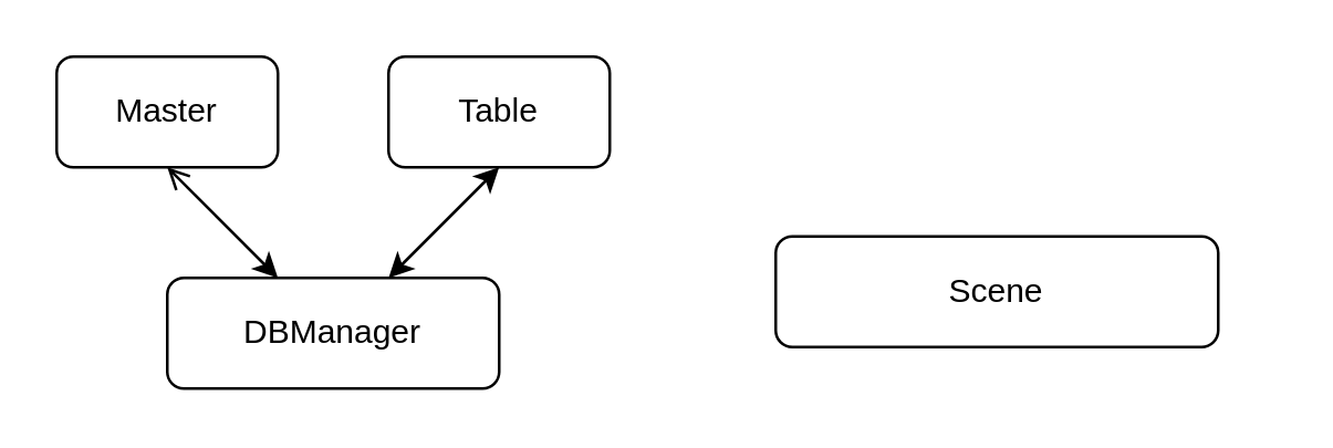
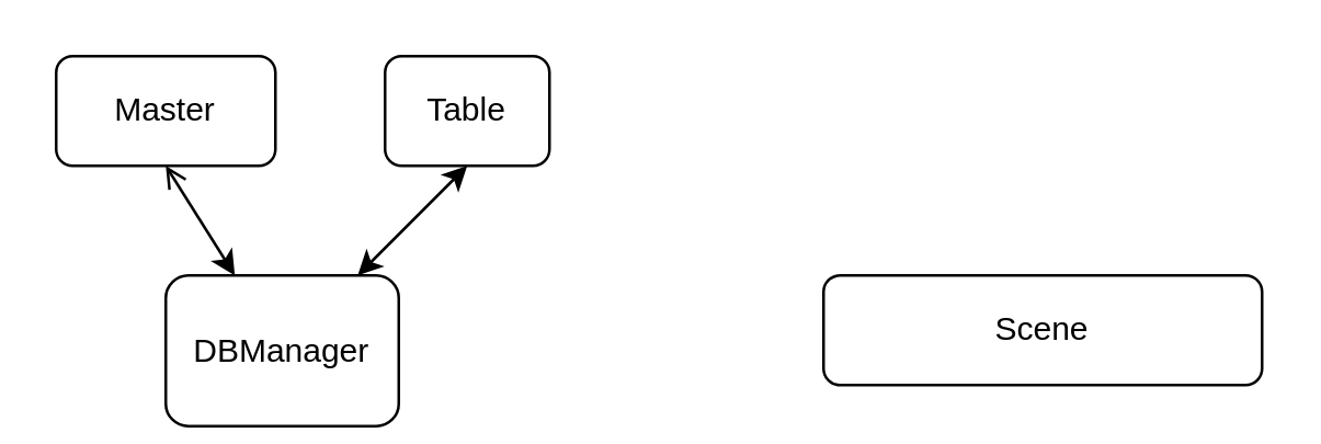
- <mxCell id="5" value="Table" style="rounded=1;whiteSpace=wrap;html=1;" vertex="1" parent="1"><mxGeometry x="140" width="80" height="40" as="geometry" y="20" /></mxCell>
+ <mxCell id="5" value="Table" style="rounded=1;whiteSpace=wrap;html=1;" vertex="1" parent="1"><mxGeometry x="140" y="20" width="60" height="40" as="geometry" /></mxCell>
- <mxCell id="2" value="Scene" style="rounded=1;whiteSpace=wrap;html=1;" vertex="1" parent="1"><mxGeometry x="280" y="85" width="160" height="40" as="geometry" /></mxCell>
+ <mxCell id="2" value="Scene" style="rounded=1;whiteSpace=wrap;html=1;" vertex="1" parent="1"><mxGeometry x="300" y="100" width="160" height="40" as="geometry" /></mxCell>
- <mxCell id="3" value="DBManager" style="rounded=1;whiteSpace=wrap;html=1;" vertex="1" parent="1"><mxGeometry x="60" y="100" width="120" height="40" as="geometry" /></mxCell>
+ <mxCell id="3" value="DBManager" style="rounded=1;whiteSpace=wrap;html=1;" vertex="1" parent="1"><mxGeometry x="60" y="100" width="85" height="55" as="geometry" /></mxCell>
